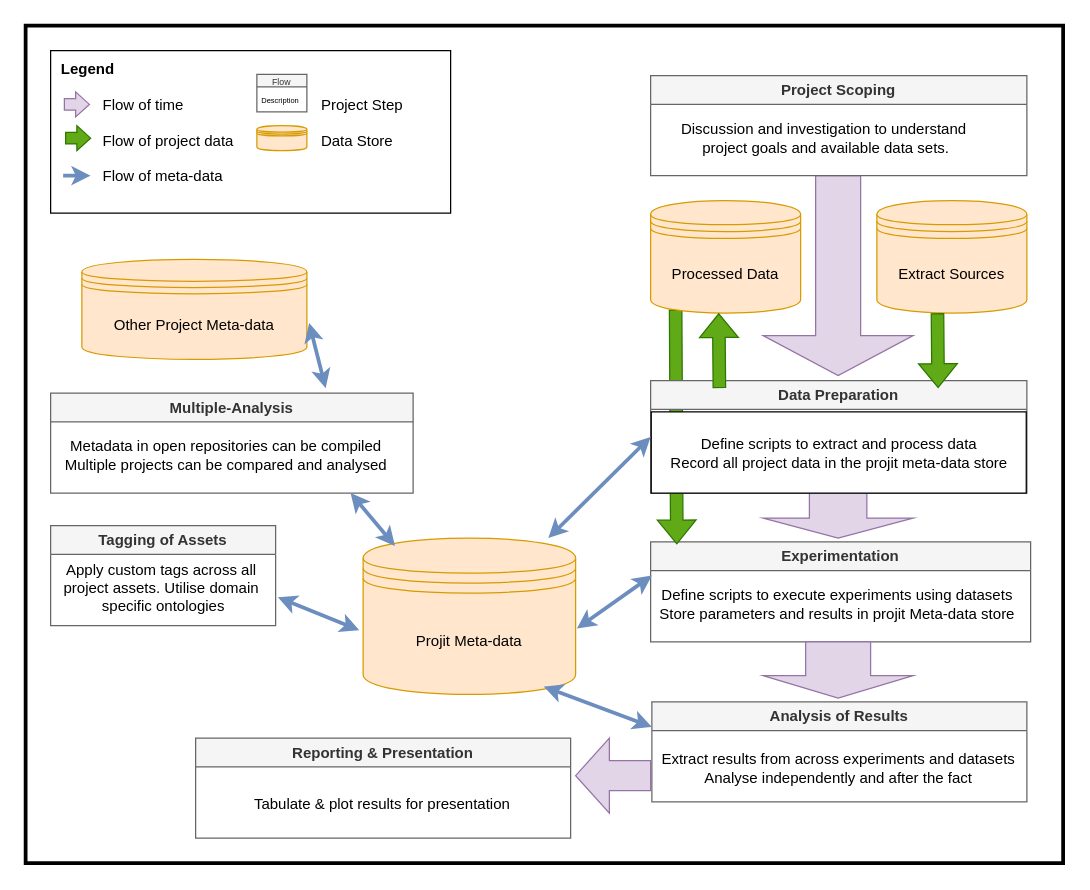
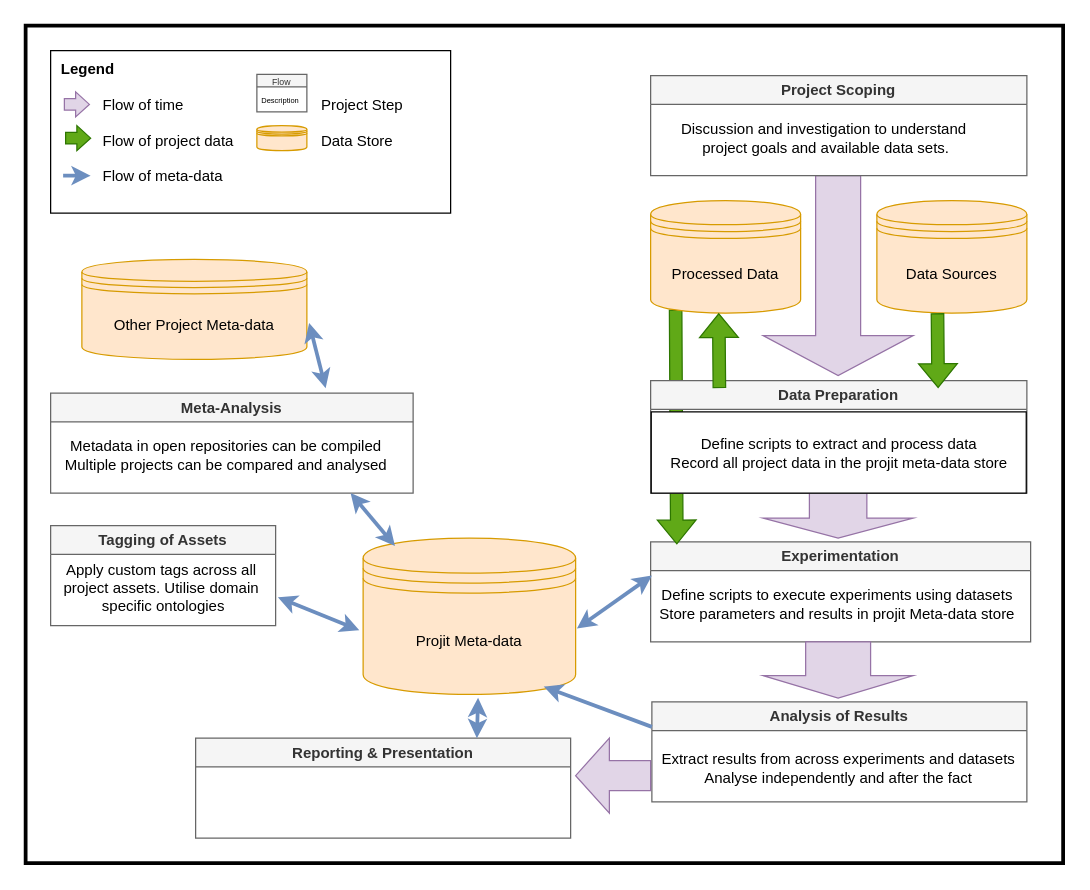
- <mxCell id="8" value="Extract Sources" style="shape=datastore;whiteSpace=wrap;html=1;fillColor=#ffe6cc;strokeColor=#d79b00;" parent="1" vertex="1"><mxGeometry x="701" y="160" width="120" height="90" as="geometry" /></mxCell>
+ <mxCell id="8" value="Data Sources" style="shape=datastore;whiteSpace=wrap;html=1;fillColor=#ffe6cc;strokeColor=#d79b00;" parent="1" vertex="1"><mxGeometry x="701" y="160" width="120" height="90" as="geometry" /></mxCell>
- <mxCell id="13" value="Multiple-Analysis" style="swimlane;whiteSpace=wrap;html=1;fillColor=#f5f5f5;fontColor=#333333;strokeColor=#666666;" parent="1" vertex="1"><mxGeometry x="40" y="314" width="290" height="80" as="geometry" /></mxCell>
+ <mxCell id="13" value="Meta-Analysis" style="swimlane;whiteSpace=wrap;html=1;fillColor=#f5f5f5;fontColor=#333333;strokeColor=#666666;" parent="1" vertex="1"><mxGeometry x="40" y="314" width="290" height="80" as="geometry" /></mxCell>
- <mxCell id="30" value="" style="endArrow=classic;startArrow=classic;html=1;rounded=0;entryX=0;entryY=0.5;entryDx=0;entryDy=0;fillColor=#dae8fc;strokeColor=#6c8ebf;strokeWidth=3;" edge="1" parent="1" source="11" target="9"><mxGeometry width="50" height="50" relative="1" as="geometry"><mxPoint x="410" y="260" as="sourcePoint" /><mxPoint x="460" y="210" as="targetPoint" /></mxGeometry></mxCell>
+ <mxCell id="33" value="" style="endArrow=classic;startArrow=classic;html=1;rounded=0;entryX=0.541;entryY=1.022;entryDx=0;entryDy=0;fillColor=#dae8fc;strokeColor=#6c8ebf;strokeWidth=3;entryPerimeter=0;exitX=0.75;exitY=0;exitDx=0;exitDy=0;" edge="1" parent="1" source="27" target="11"><mxGeometry width="50" height="50" relative="1" as="geometry"><mxPoint x="310" y="577" as="sourcePoint" /><mxPoint x="397" y="510" as="targetPoint" /></mxGeometry></mxCell>
- <mxCell id="32" value="" style="endArrow=classic;startArrow=classic;html=1;rounded=0;entryX=0;entryY=0.25;entryDx=0;entryDy=0;fillColor=#dae8fc;strokeColor=#6c8ebf;strokeWidth=3;exitX=0.85;exitY=0.95;exitDx=0;exitDy=0;exitPerimeter=0;" edge="1" parent="1" source="11" target="19"><mxGeometry width="50" height="50" relative="1" as="geometry"><mxPoint x="410" y="558" as="sourcePoint" /><mxPoint x="497" y="491" as="targetPoint" /></mxGeometry></mxCell>
+ <mxCell id="32" value="" style="endArrow=none;startArrow=classic;html=1;rounded=0;entryX=0;entryY=0.25;entryDx=0;entryDy=0;fillColor=#dae8fc;strokeColor=#6c8ebf;strokeWidth=3;exitX=0.85;exitY=0.95;exitDx=0;exitDy=0;exitPerimeter=0;" edge="1" parent="1" source="11" target="19"><mxGeometry width="50" height="50" relative="1" as="geometry"><mxPoint x="410" y="558" as="sourcePoint" /><mxPoint x="497" y="491" as="targetPoint" /></mxGeometry></mxCell>
- <mxCell id="28" value="Tabulate &amp;amp; plot results for presentation" style="text;html=1;align=center;verticalAlign=middle;resizable=0;points=[];autosize=1;strokeColor=none;fillColor=none;" vertex="1" parent="26"><mxGeometry x="40" y="38" width="230" height="30" as="geometry" /></mxCell>
